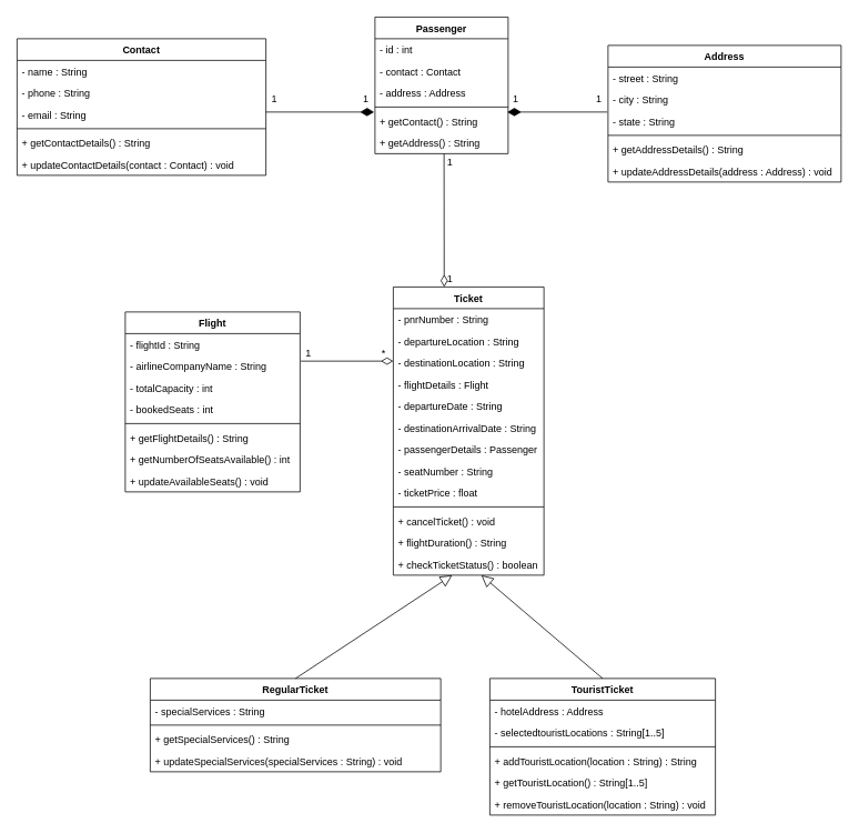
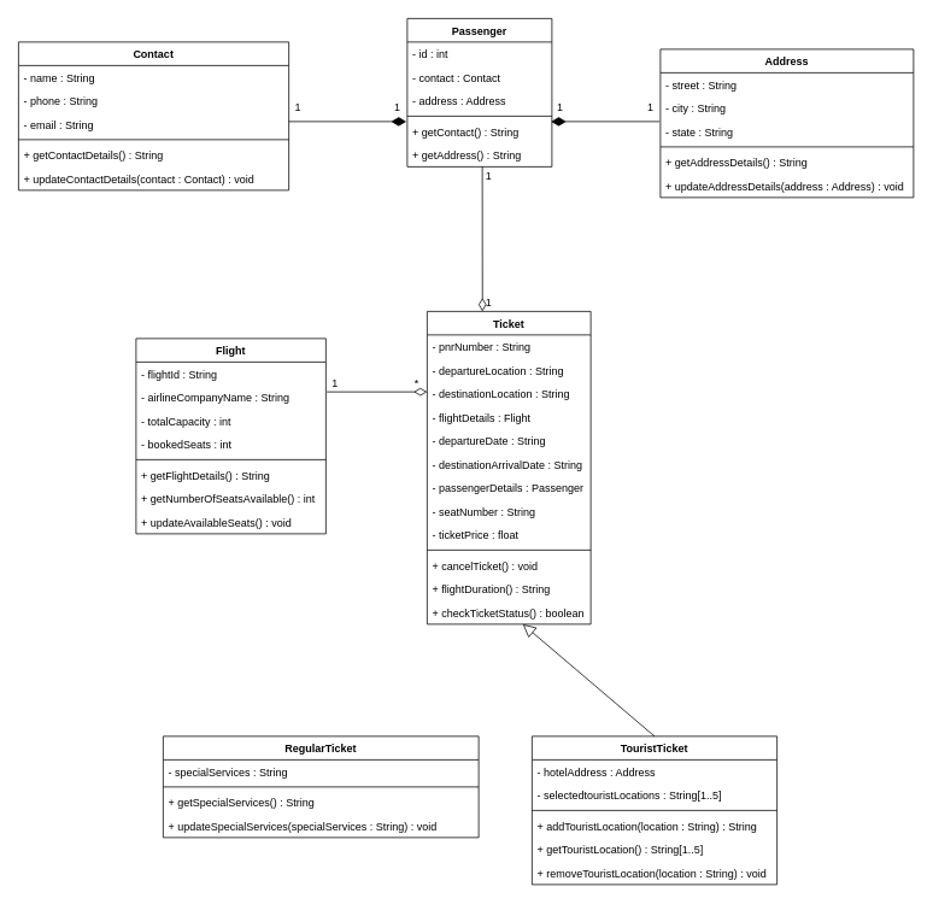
- <mxCell id="43" value="" style="endArrow=block;endFill=0;endSize=12;html=1;exitX=0.5;exitY=0;exitDx=0;exitDy=0;" edge="1" parent="1" source="22" target="21"><mxGeometry width="160" relative="1" as="geometry"><mxPoint x="378" y="774" as="sourcePoint" /><mxPoint x="534" y="718" as="targetPoint" /></mxGeometry></mxCell>
